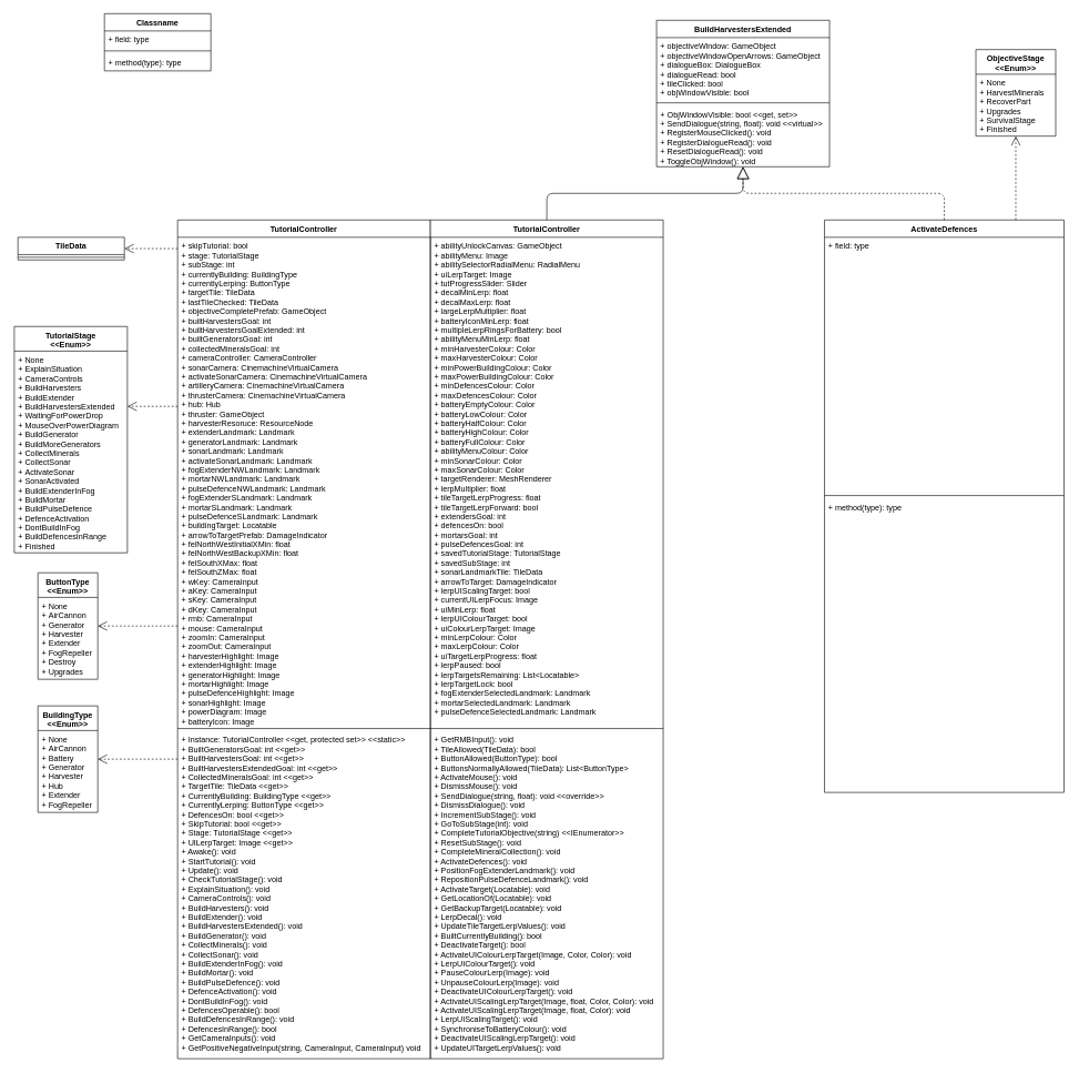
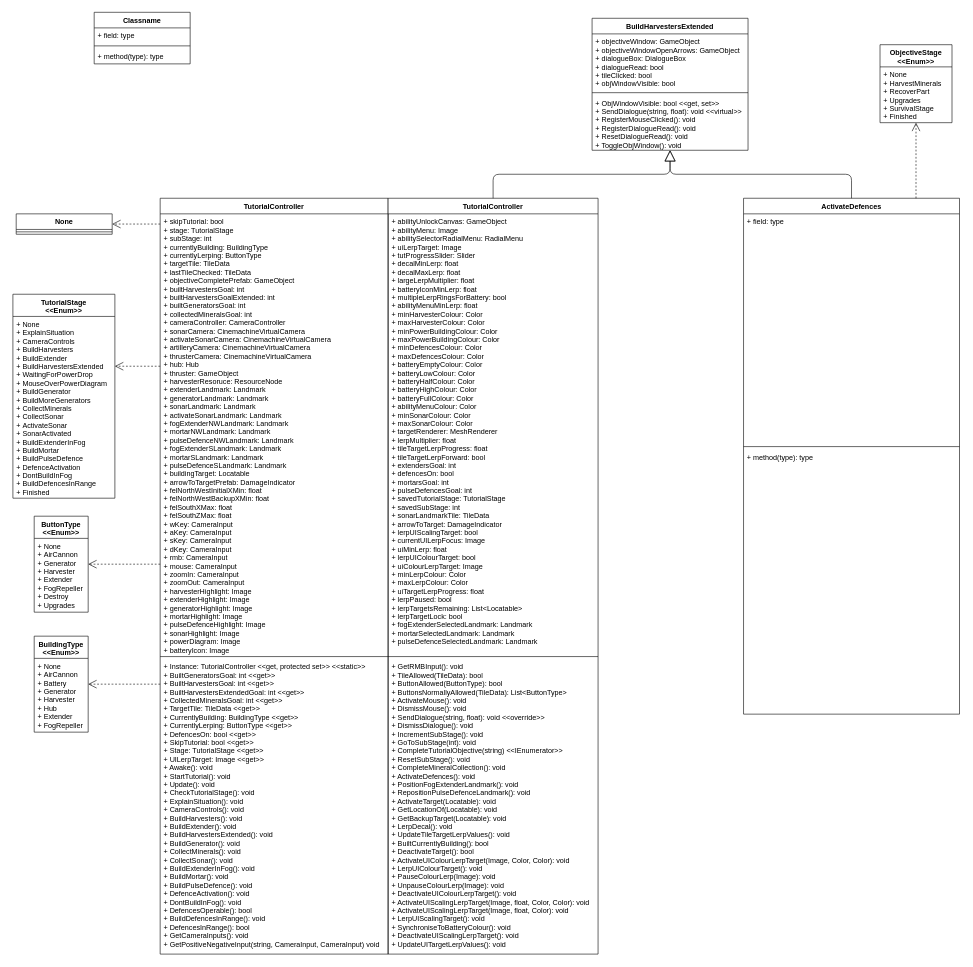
- <mxCell id="33" value="" style="endArrow=block;endSize=16;endFill=0;html=1;edgeStyle=orthogonalEdgeStyle;dashed=1;" edge="1" parent="1" source="18" target="4"><mxGeometry x="-0.25" width="160" relative="1" as="geometry"><mxPoint x="1006" y="483.559" as="sourcePoint" /><mxPoint x="1086.427" y="260" as="targetPoint" /><mxPoint as="offset" /></mxGeometry></mxCell>
+ <mxCell id="33" value="" style="endArrow=block;endSize=16;endFill=0;html=1;edgeStyle=orthogonalEdgeStyle;" edge="1" parent="1" source="18" target="4"><mxGeometry x="-0.25" width="160" relative="1" as="geometry"><mxPoint x="1006" y="483.559" as="sourcePoint" /><mxPoint x="1086.427" y="260" as="targetPoint" /><mxPoint as="offset" /></mxGeometry></mxCell>
- <mxCell id="24" value="TileData" style="swimlane;fontStyle=1;align=center;verticalAlign=top;childLayout=stackLayout;horizontal=1;startSize=26;horizontalStack=0;resizeParent=1;resizeParentMax=0;resizeLast=0;collapsible=1;marginBottom=0;" vertex="1" parent="1"><mxGeometry x="26" y="356" width="160" height="34" as="geometry" /></mxCell>
+ <mxCell id="24" value="None" style="swimlane;fontStyle=1;align=center;verticalAlign=top;childLayout=stackLayout;horizontal=1;startSize=26;horizontalStack=0;resizeParent=1;resizeParentMax=0;resizeLast=0;collapsible=1;marginBottom=0;" vertex="1" parent="1"><mxGeometry x="26" y="356" width="160" height="34" as="geometry" /></mxCell>
